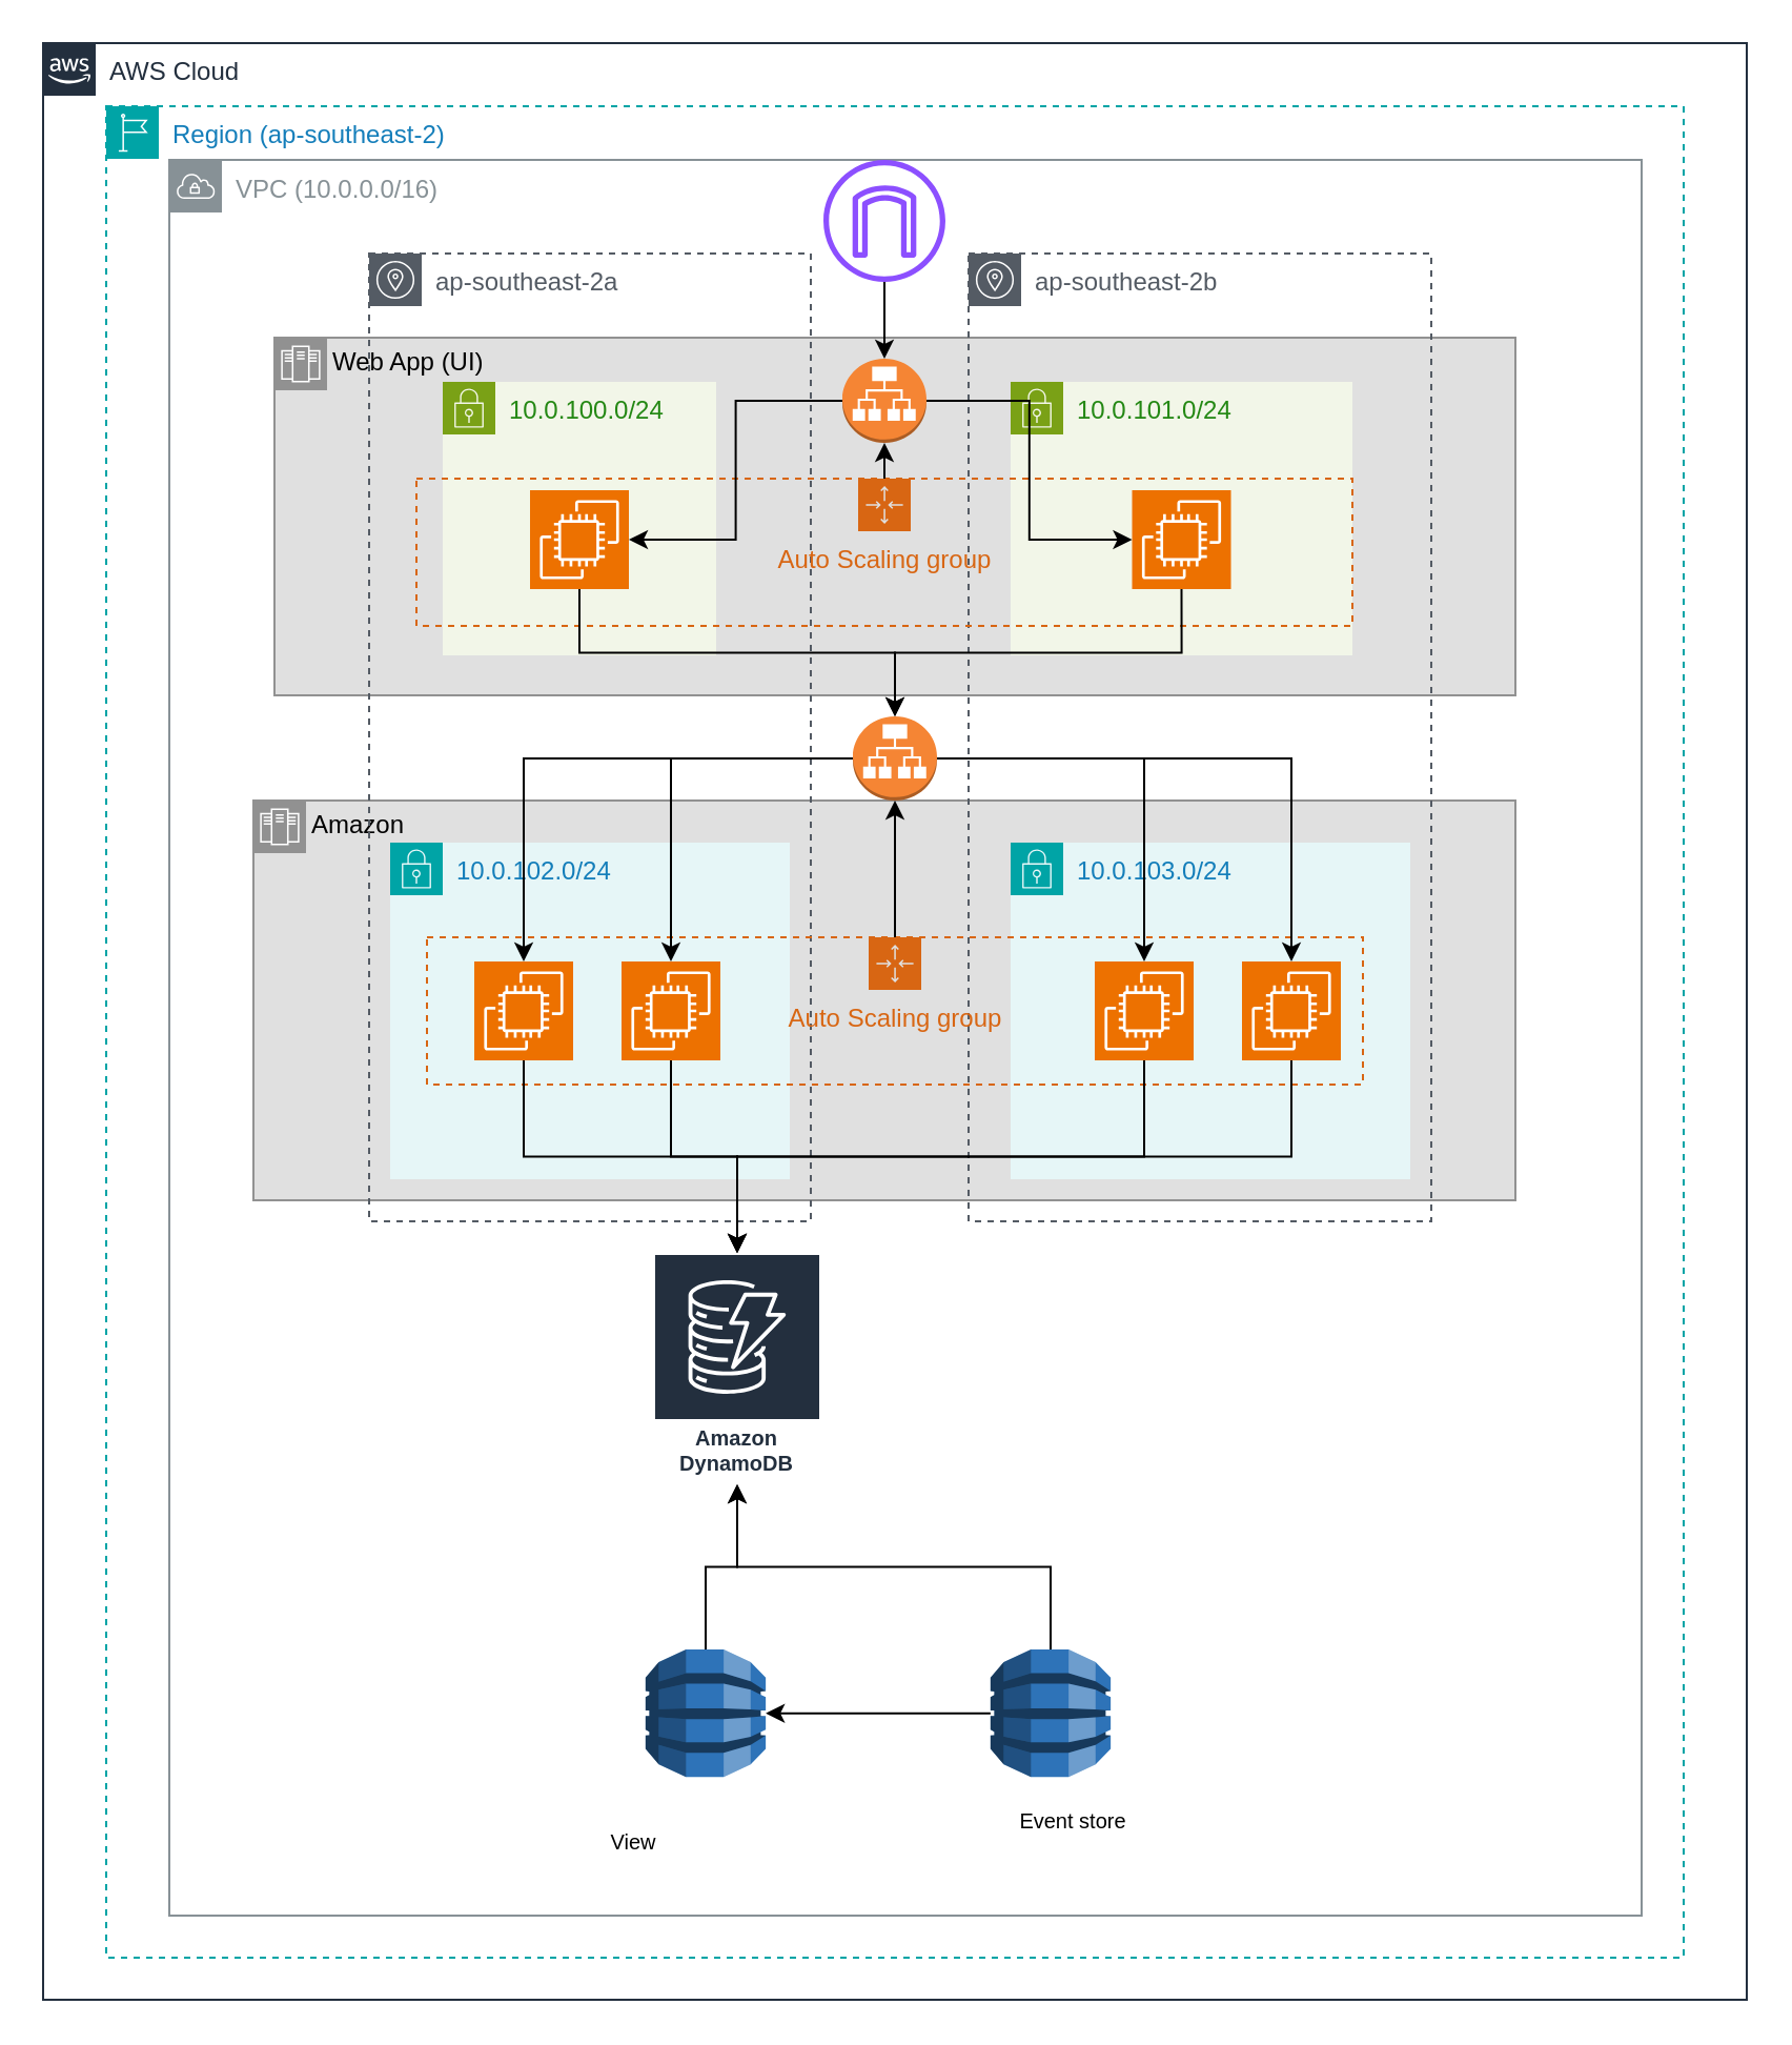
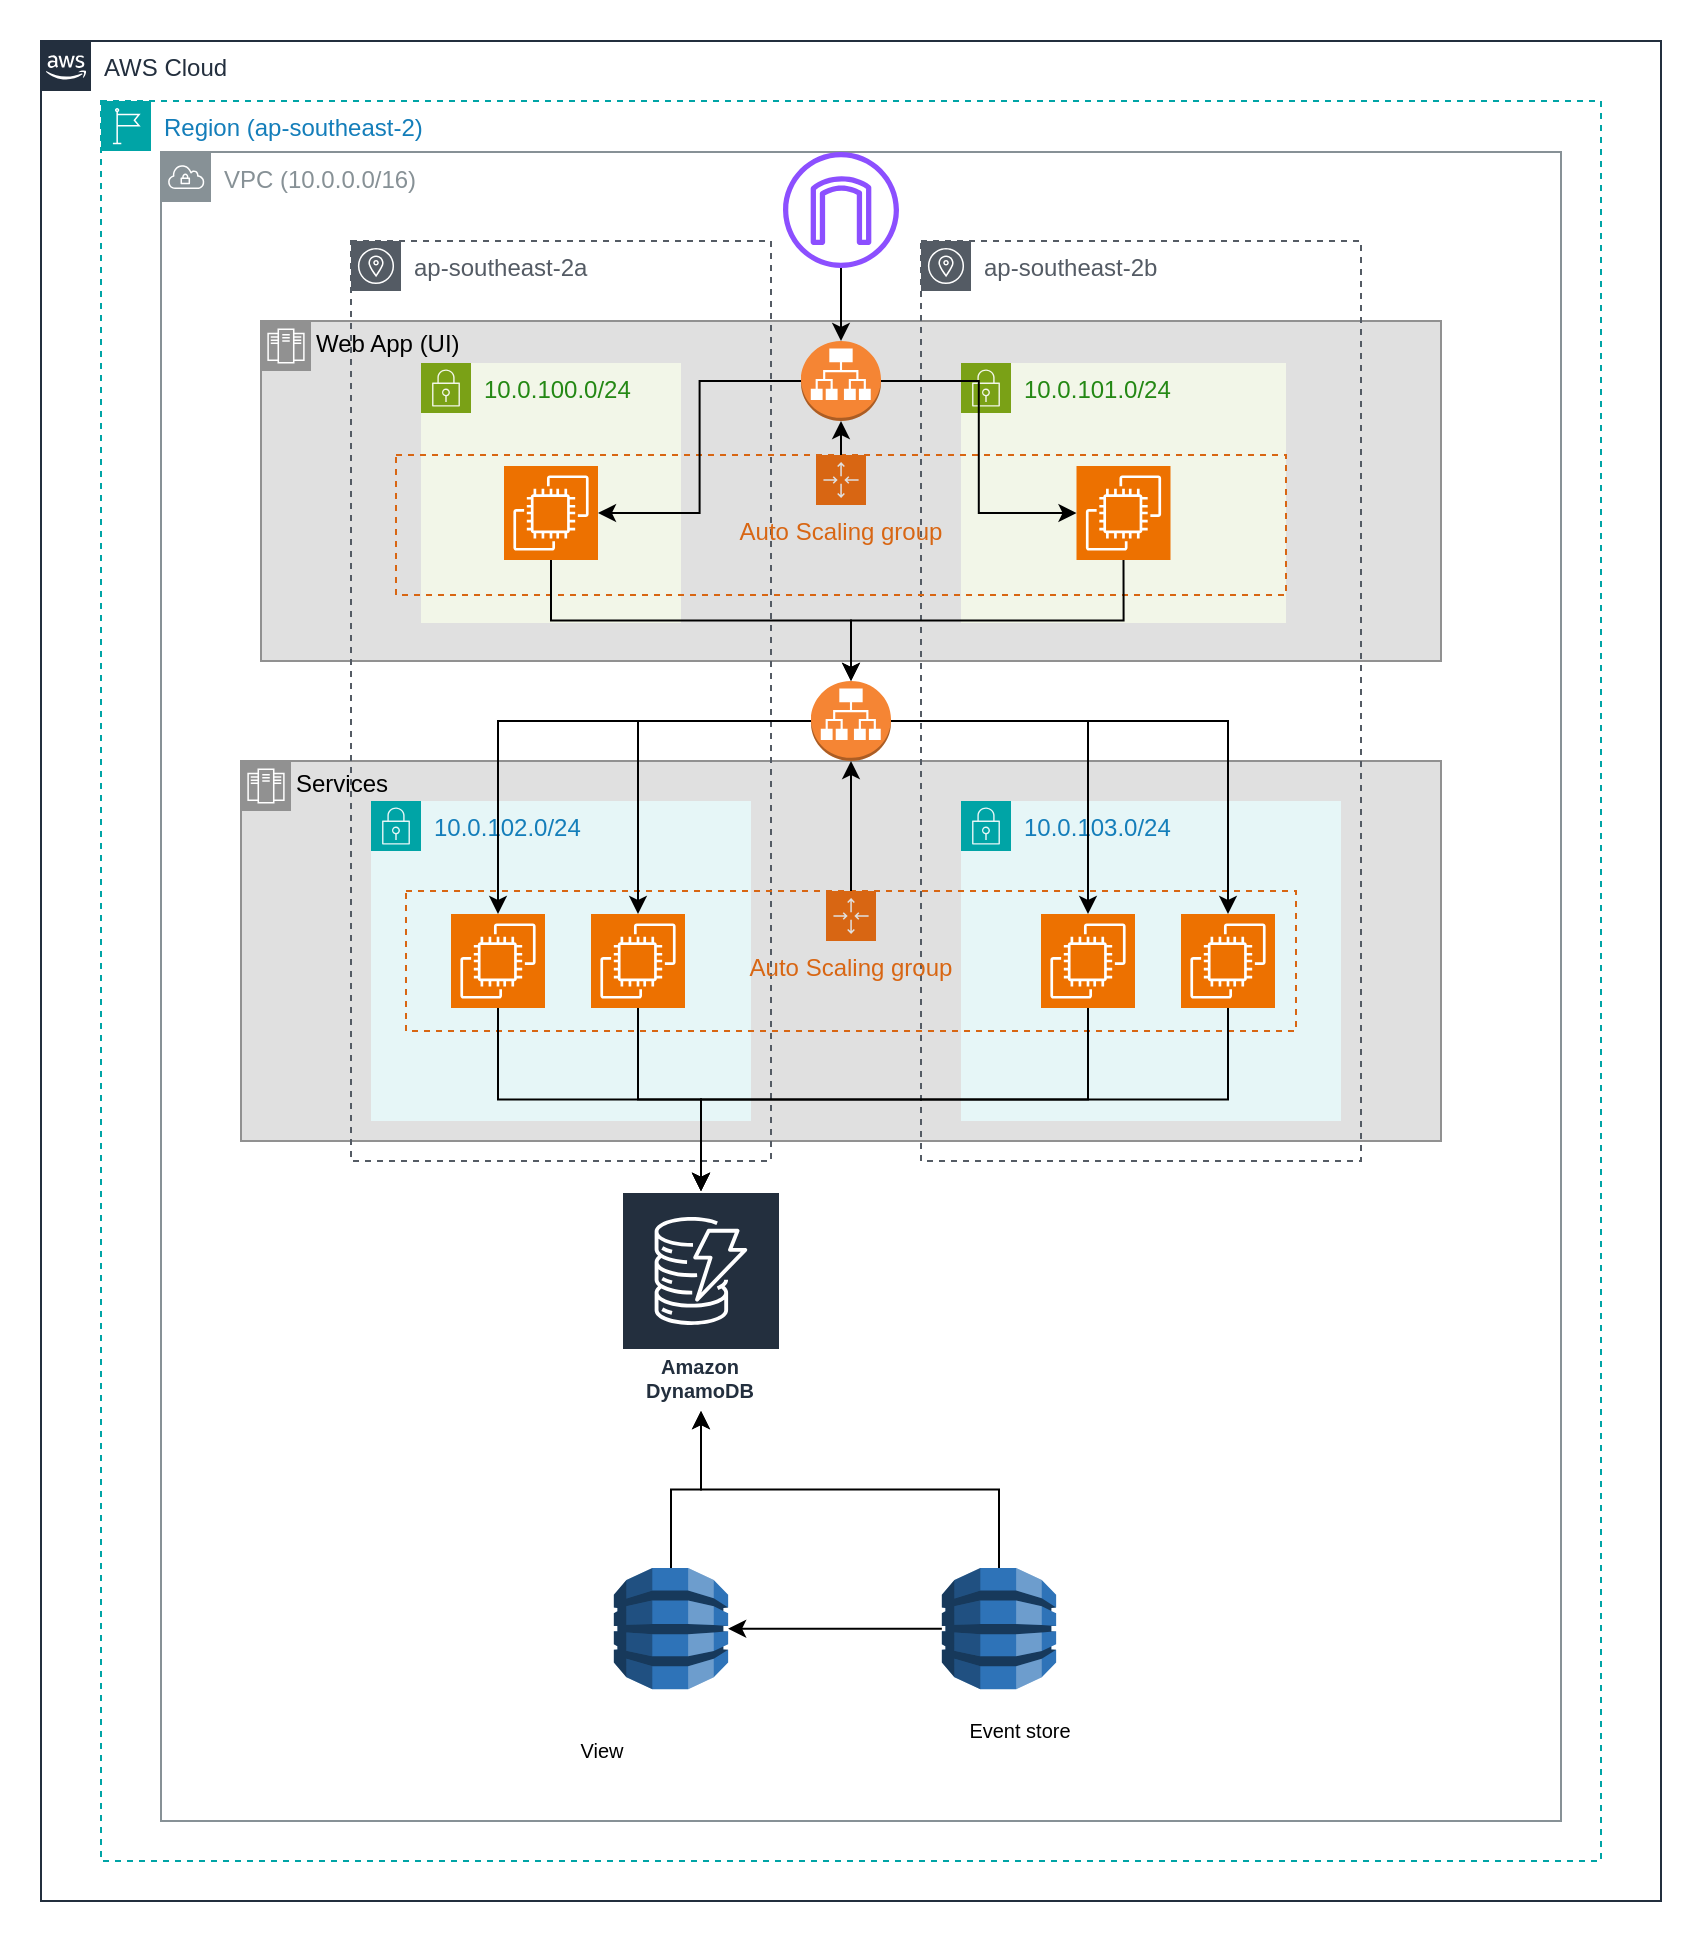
- <mxCell id="4" value="Amazon" style="shape=mxgraph.ibm.box;prType=zone;fontStyle=0;verticalAlign=top;align=left;spacingLeft=32;spacingTop=4;fillColor=#E0E0E0;rounded=0;whiteSpace=wrap;html=1;strokeColor=#919191;strokeWidth=1;dashed=0;container=1;spacing=-4;collapsible=0;expand=0;recursiveResize=0;" parent="1" vertex="1"><mxGeometry x="120" y="380" width="600" height="190" as="geometry" /></mxCell>
+ <mxCell id="4" value="Services" style="shape=mxgraph.ibm.box;prType=zone;fontStyle=0;verticalAlign=top;align=left;spacingLeft=32;spacingTop=4;fillColor=#E0E0E0;rounded=0;whiteSpace=wrap;html=1;strokeColor=#919191;strokeWidth=1;dashed=0;container=1;spacing=-4;collapsible=0;expand=0;recursiveResize=0;" parent="1" vertex="1"><mxGeometry x="120" y="380" width="600" height="190" as="geometry" /></mxCell>
